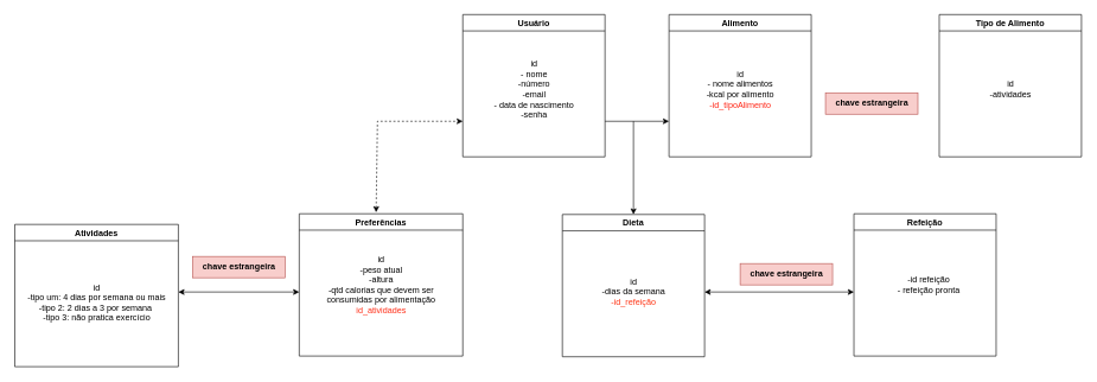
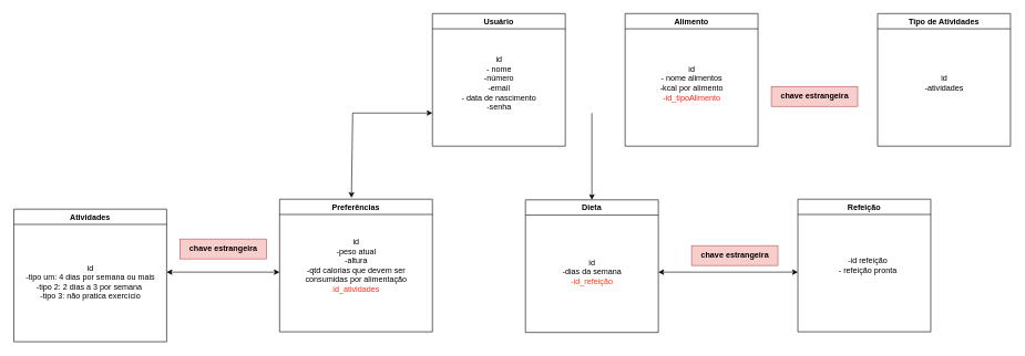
- <mxCell id="6" value="Tipo de Alimento" style="swimlane;" parent="1" vertex="1"><mxGeometry x="1320" y="20" width="200" height="200" as="geometry" /></mxCell>
+ <mxCell id="6" value="Tipo de Atividades" style="swimlane;" parent="1" vertex="1"><mxGeometry x="1320" y="20" width="200" height="200" as="geometry" /></mxCell>
- <mxCell id="12" value="" style="endArrow=classic;html=1;rounded=0;entryX=0;entryY=0.75;entryDx=0;entryDy=0;exitX=1;exitY=0.75;exitDx=0;exitDy=0;" parent="1" source="2" target="4" edge="1"><mxGeometry width="50" height="50" relative="1" as="geometry"><mxPoint x="850" y="150" as="sourcePoint" /><mxPoint x="910" y="120" as="targetPoint" /></mxGeometry></mxCell>
- <mxCell id="13" value="" style="endArrow=classic;startArrow=classic;html=1;rounded=0;exitX=0.47;exitY=-0.01;exitDx=0;exitDy=0;exitPerimeter=0;entryX=0;entryY=0.75;entryDx=0;entryDy=0;dashed=1;" parent="1" source="10" target="2" edge="1"><mxGeometry width="50" height="50" relative="1" as="geometry"><mxPoint x="530" y="280" as="sourcePoint" /><mxPoint x="650" y="140" as="targetPoint" /><Array as="points"><mxPoint x="530" y="170" /></Array></mxGeometry></mxCell>
+ <mxCell id="13" value="" style="endArrow=classic;startArrow=classic;html=1;rounded=0;exitX=0.47;exitY=-0.01;exitDx=0;exitDy=0;exitPerimeter=0;entryX=0;entryY=0.75;entryDx=0;entryDy=0;" parent="1" source="10" target="2" edge="1"><mxGeometry width="50" height="50" relative="1" as="geometry"><mxPoint x="530" y="280" as="sourcePoint" /><mxPoint x="650" y="140" as="targetPoint" /><Array as="points"><mxPoint x="530" y="170" /></Array></mxGeometry></mxCell>
